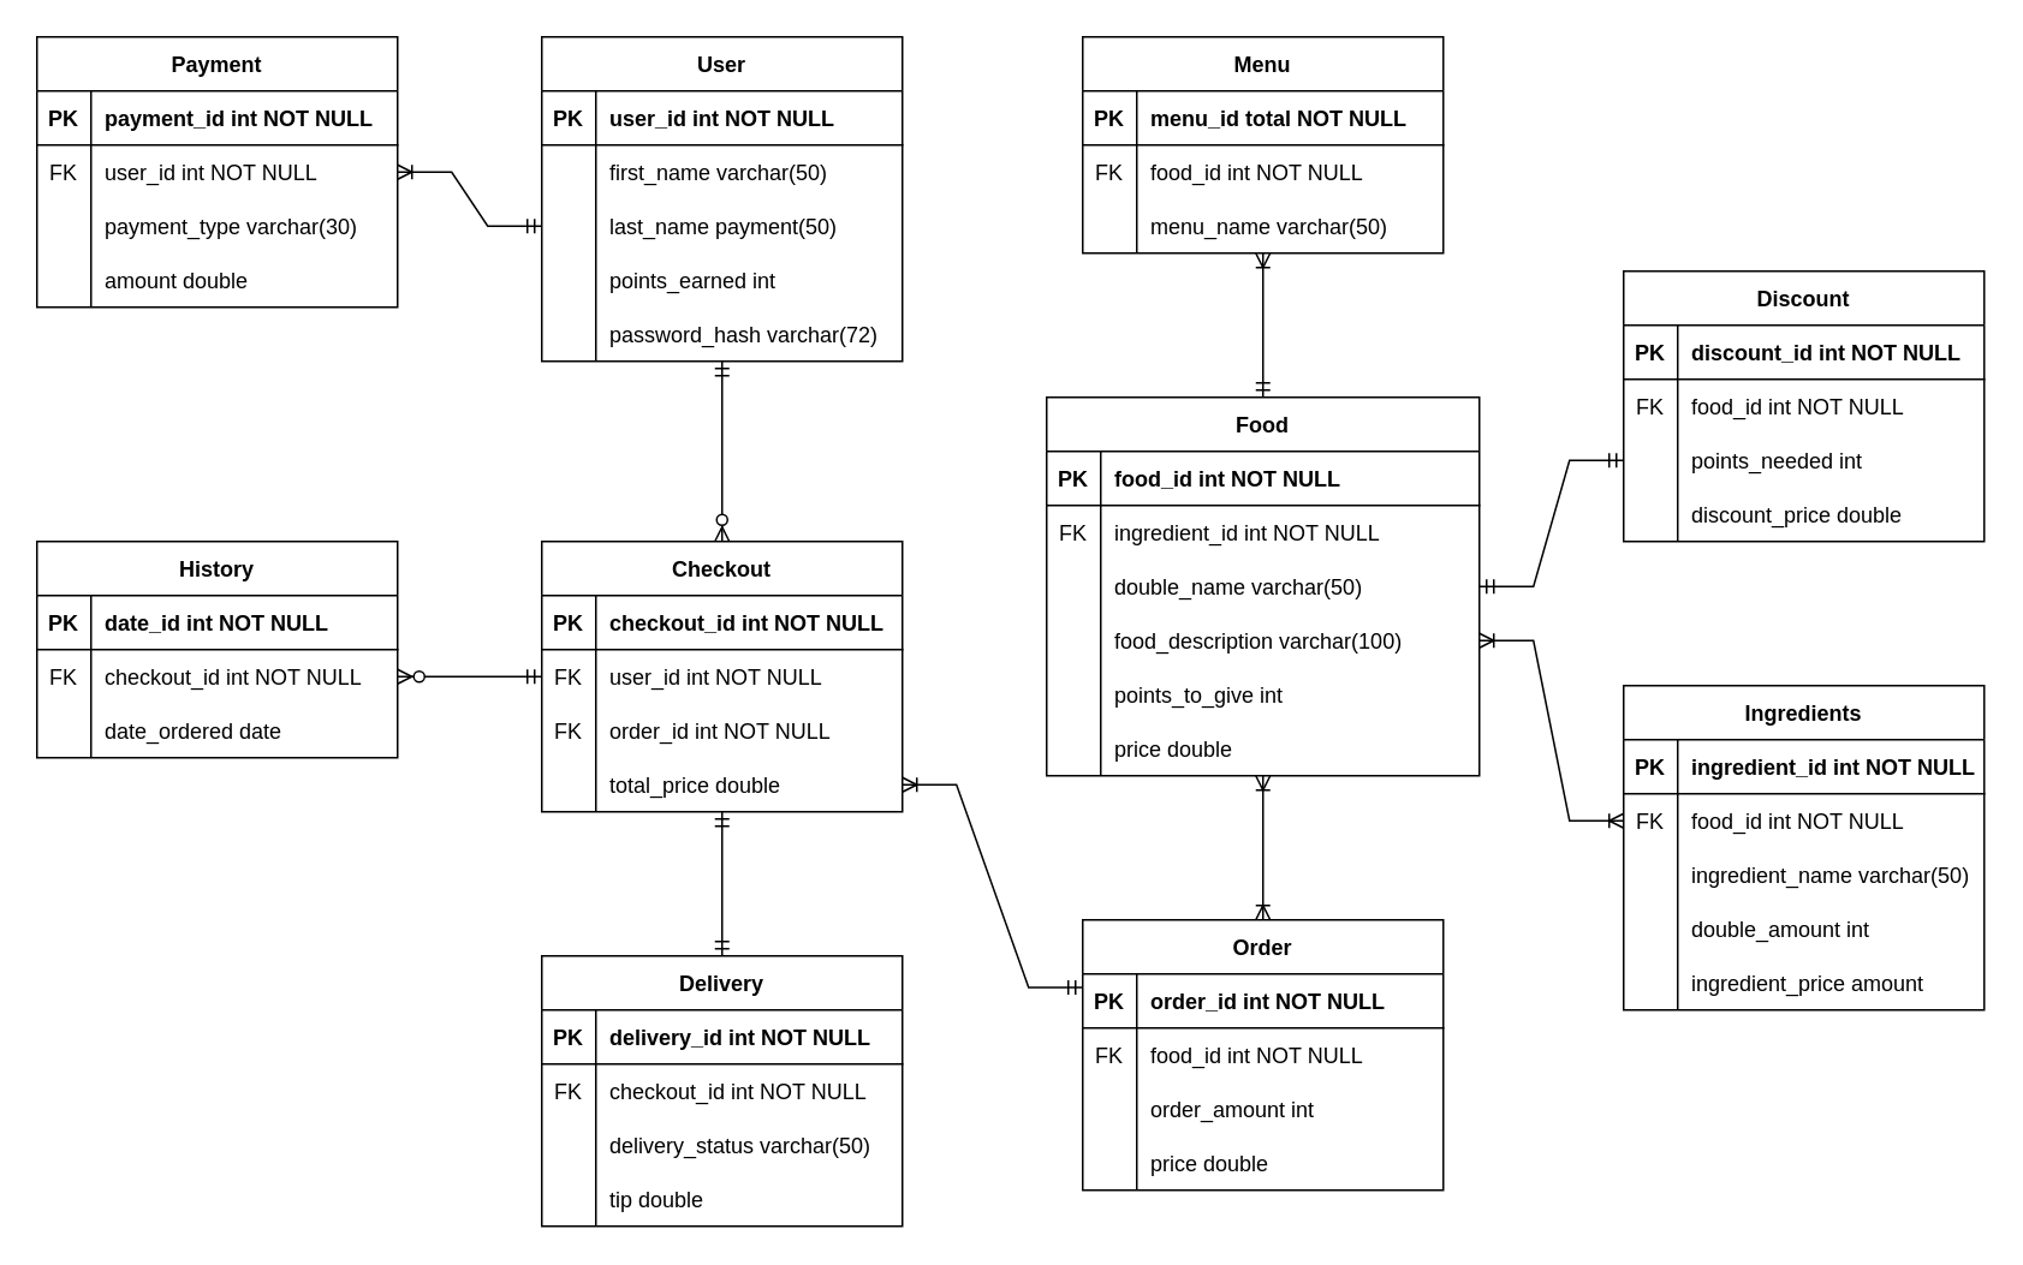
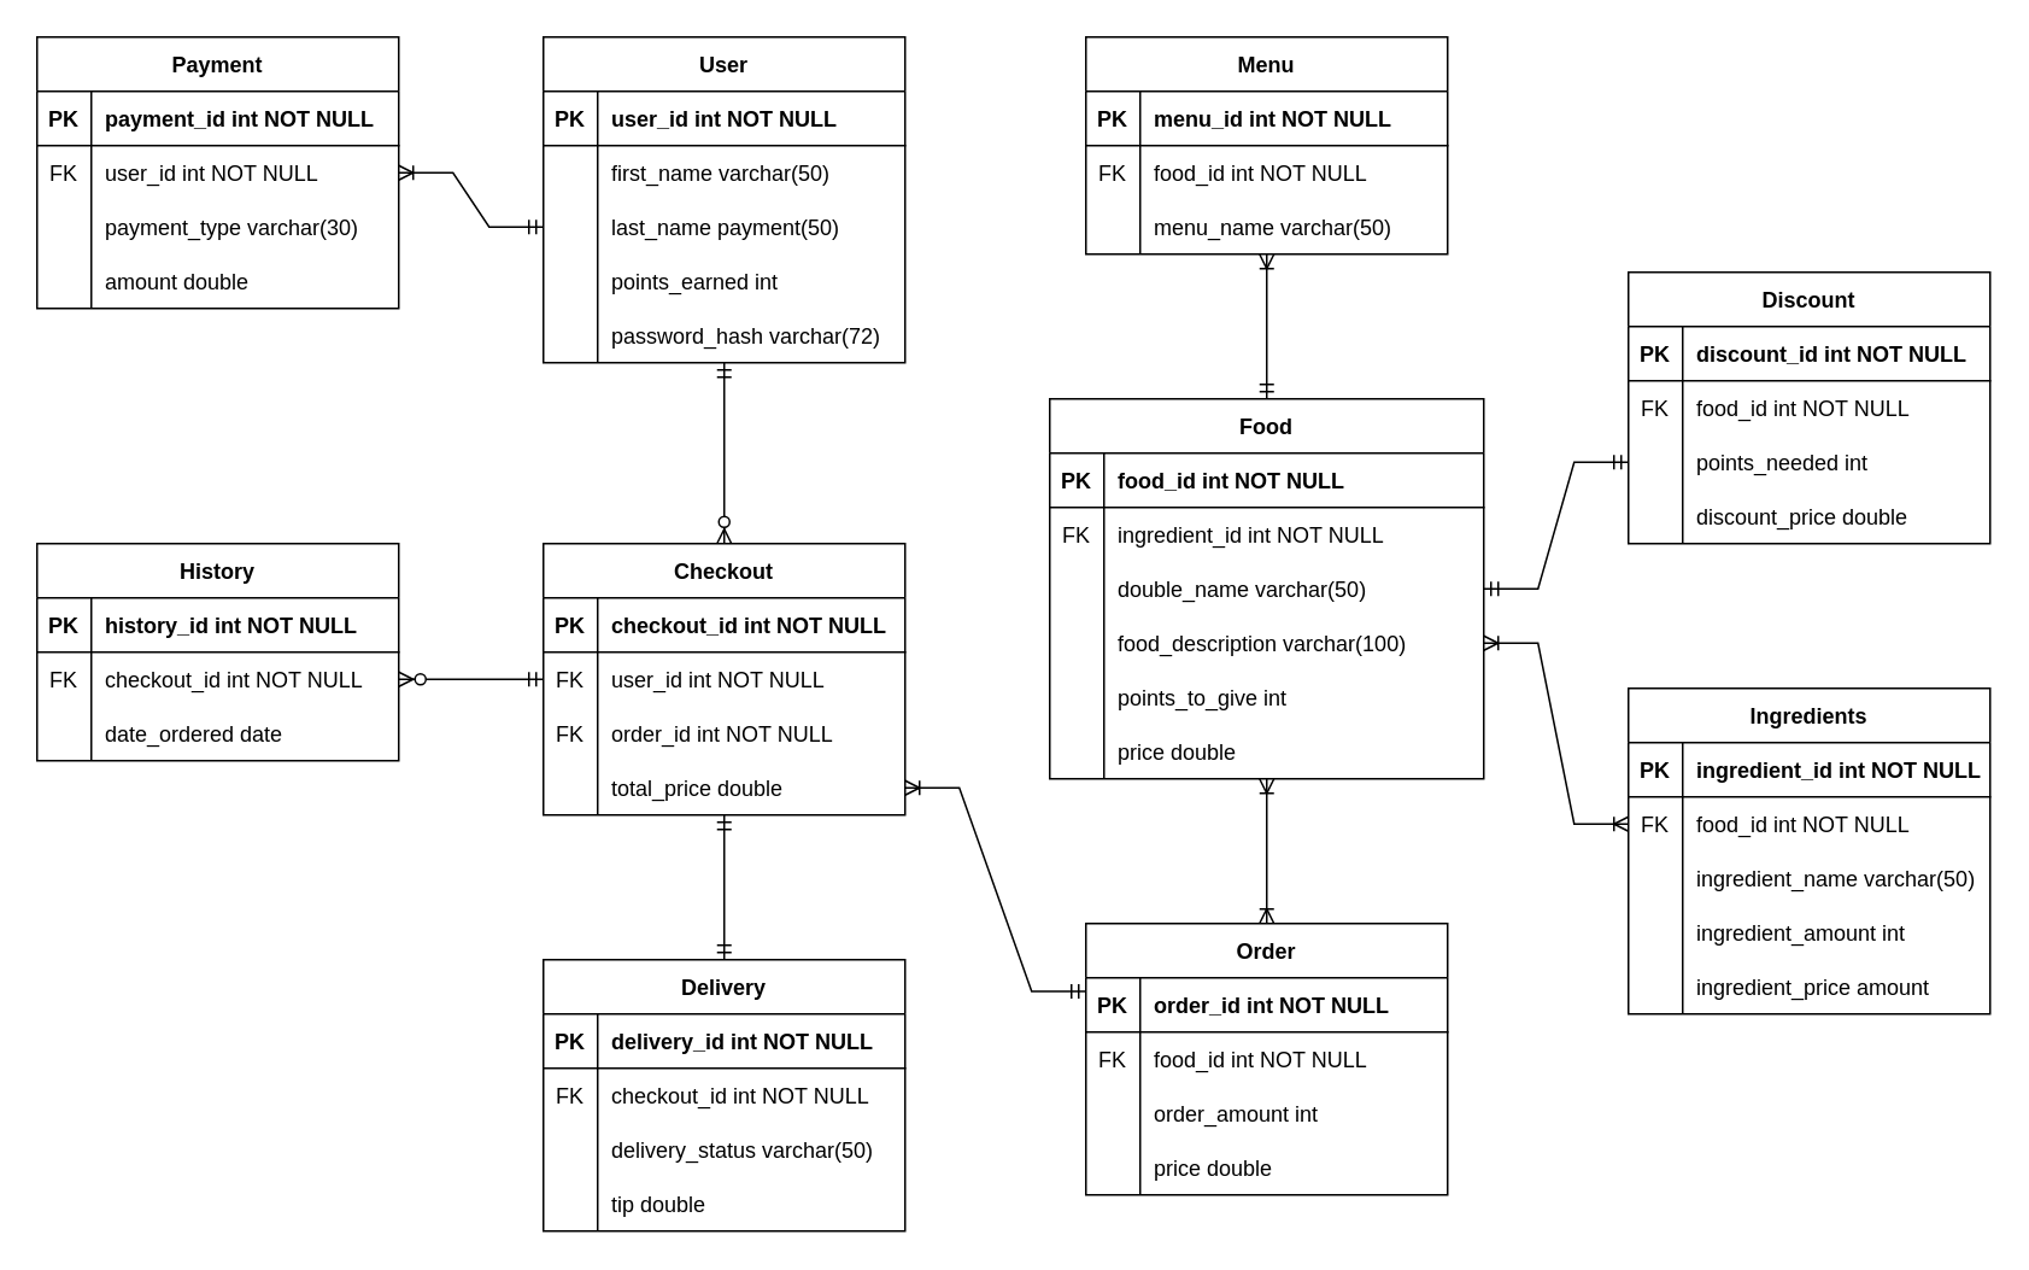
- <mxCell id="40" value="menu_id total NOT NULL" style="shape=partialRectangle;connectable=0;fillColor=none;top=0;left=0;bottom=0;right=0;align=left;spacingLeft=6;fontStyle=1;overflow=hidden;" parent="38" vertex="1"><mxGeometry x="30" width="170" height="30" as="geometry"><mxRectangle width="170" height="30" as="alternateBounds" /></mxGeometry></mxCell>
+ <mxCell id="40" value="menu_id int NOT NULL" style="shape=partialRectangle;connectable=0;fillColor=none;top=0;left=0;bottom=0;right=0;align=left;spacingLeft=6;fontStyle=1;overflow=hidden;" parent="38" vertex="1"><mxGeometry x="30" width="170" height="30" as="geometry"><mxRectangle width="170" height="30" as="alternateBounds" /></mxGeometry></mxCell>
- <mxCell id="131" value="date_id int NOT NULL" style="shape=partialRectangle;connectable=0;fillColor=none;top=0;left=0;bottom=0;right=0;align=left;spacingLeft=6;fontStyle=1;overflow=hidden;" vertex="1" parent="129"><mxGeometry x="30" width="170" height="30" as="geometry"><mxRectangle width="170" height="30" as="alternateBounds" /></mxGeometry></mxCell>
+ <mxCell id="131" value="history_id int NOT NULL" style="shape=partialRectangle;connectable=0;fillColor=none;top=0;left=0;bottom=0;right=0;align=left;spacingLeft=6;fontStyle=1;overflow=hidden;" vertex="1" parent="129"><mxGeometry x="30" width="170" height="30" as="geometry"><mxRectangle width="170" height="30" as="alternateBounds" /></mxGeometry></mxCell>
- <mxCell id="111" value="double_amount int" style="shape=partialRectangle;connectable=0;fillColor=none;top=0;left=0;bottom=0;right=0;align=left;spacingLeft=6;overflow=hidden;" parent="109" vertex="1"><mxGeometry x="30" width="170" height="30" as="geometry"><mxRectangle width="170" height="30" as="alternateBounds" /></mxGeometry></mxCell>
+ <mxCell id="111" value="ingredient_amount int" style="shape=partialRectangle;connectable=0;fillColor=none;top=0;left=0;bottom=0;right=0;align=left;spacingLeft=6;overflow=hidden;" parent="109" vertex="1"><mxGeometry x="30" width="170" height="30" as="geometry"><mxRectangle width="170" height="30" as="alternateBounds" /></mxGeometry></mxCell>
